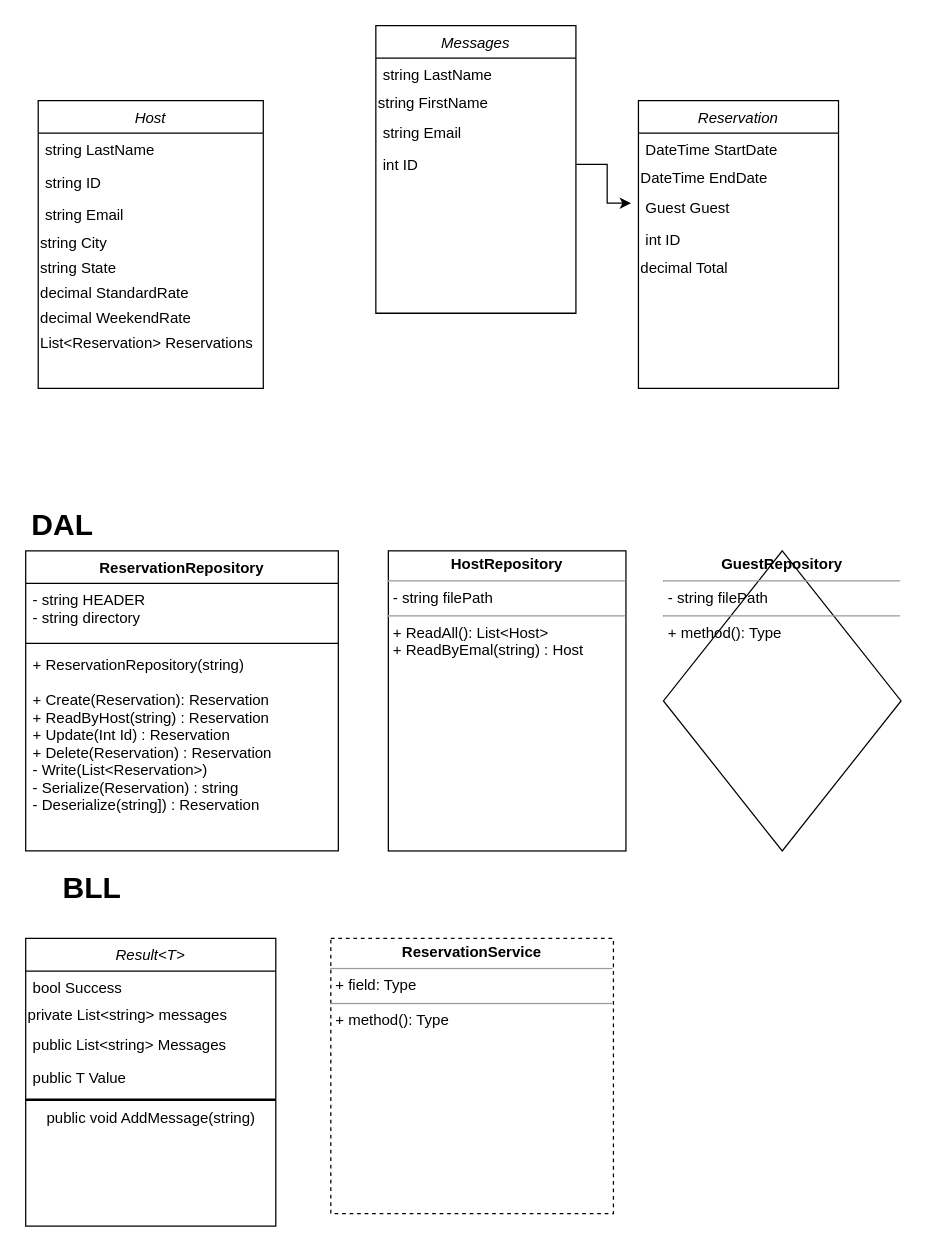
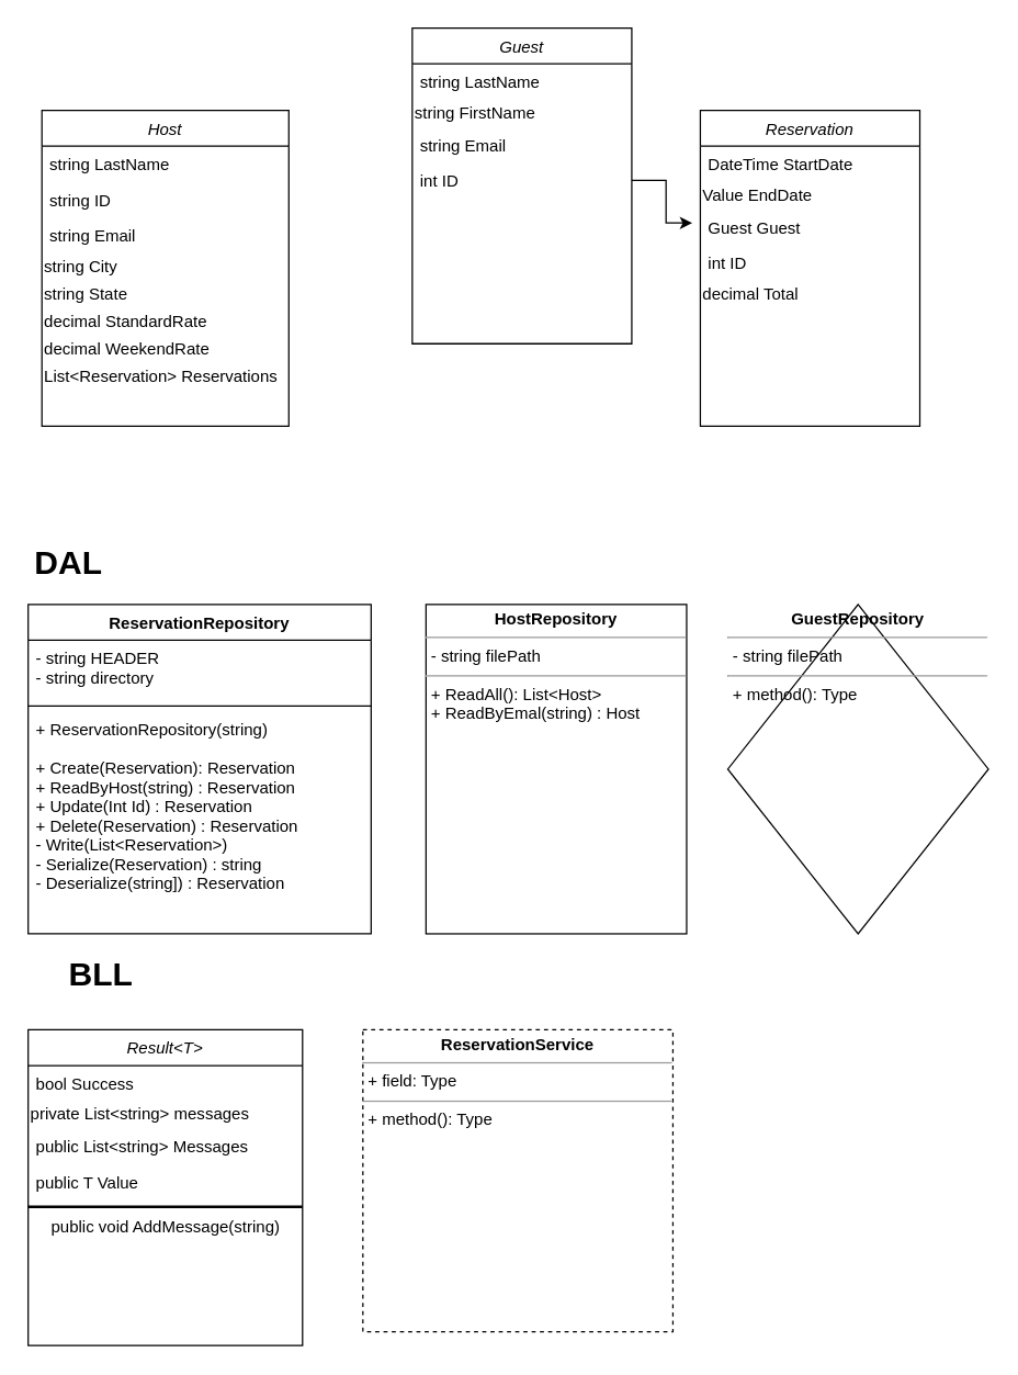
- <mxCell id="11" value="Messages" style="swimlane;fontStyle=2;align=center;verticalAlign=top;childLayout=stackLayout;horizontal=1;startSize=26;horizontalStack=0;resizeParent=1;resizeLast=0;collapsible=1;marginBottom=0;rounded=0;shadow=0;strokeWidth=1;" vertex="1" parent="1"><mxGeometry x="300" y="20" width="160" height="230" as="geometry"><mxRectangle x="230" y="140" width="160" height="26" as="alternateBounds" /></mxGeometry></mxCell>
+ <mxCell id="11" value="Guest" style="swimlane;fontStyle=2;align=center;verticalAlign=top;childLayout=stackLayout;horizontal=1;startSize=26;horizontalStack=0;resizeParent=1;resizeLast=0;collapsible=1;marginBottom=0;rounded=0;shadow=0;strokeWidth=1;" vertex="1" parent="1"><mxGeometry x="300" y="20" width="160" height="230" as="geometry"><mxRectangle x="230" y="140" width="160" height="26" as="alternateBounds" /></mxGeometry></mxCell>
- <mxCell id="18" value="&lt;div&gt;&lt;span&gt;DateTime EndDate&lt;/span&gt;&lt;/div&gt;" style="text;html=1;strokeColor=none;fillColor=none;align=left;verticalAlign=middle;whiteSpace=wrap;rounded=0;" vertex="1" parent="16"><mxGeometry y="52" width="160" height="20" as="geometry" /></mxCell>
+ <mxCell id="18" value="&lt;div&gt;&lt;span&gt;Value EndDate&lt;/span&gt;&lt;/div&gt;" style="text;html=1;strokeColor=none;fillColor=none;align=left;verticalAlign=middle;whiteSpace=wrap;rounded=0;" vertex="1" parent="16"><mxGeometry y="52" width="160" height="20" as="geometry" /></mxCell>
- <mxCell id="31" value="&lt;h1&gt;DAL&lt;/h1&gt;" style="text;html=1;strokeColor=none;fillColor=none;spacing=5;spacingTop=-20;whiteSpace=wrap;overflow=hidden;rounded=0;align=left;" vertex="1" parent="1"><mxGeometry x="20" y="400" width="190" height="40" as="geometry" /></mxCell>
+ <mxCell id="31" value="&lt;h1&gt;DAL&lt;/h1&gt;" style="text;html=1;strokeColor=none;fillColor=none;spacing=5;spacingTop=-20;whiteSpace=wrap;overflow=hidden;rounded=0;align=left;" vertex="1" parent="1"><mxGeometry x="20" y="390" width="190" height="40" as="geometry" /></mxCell>
